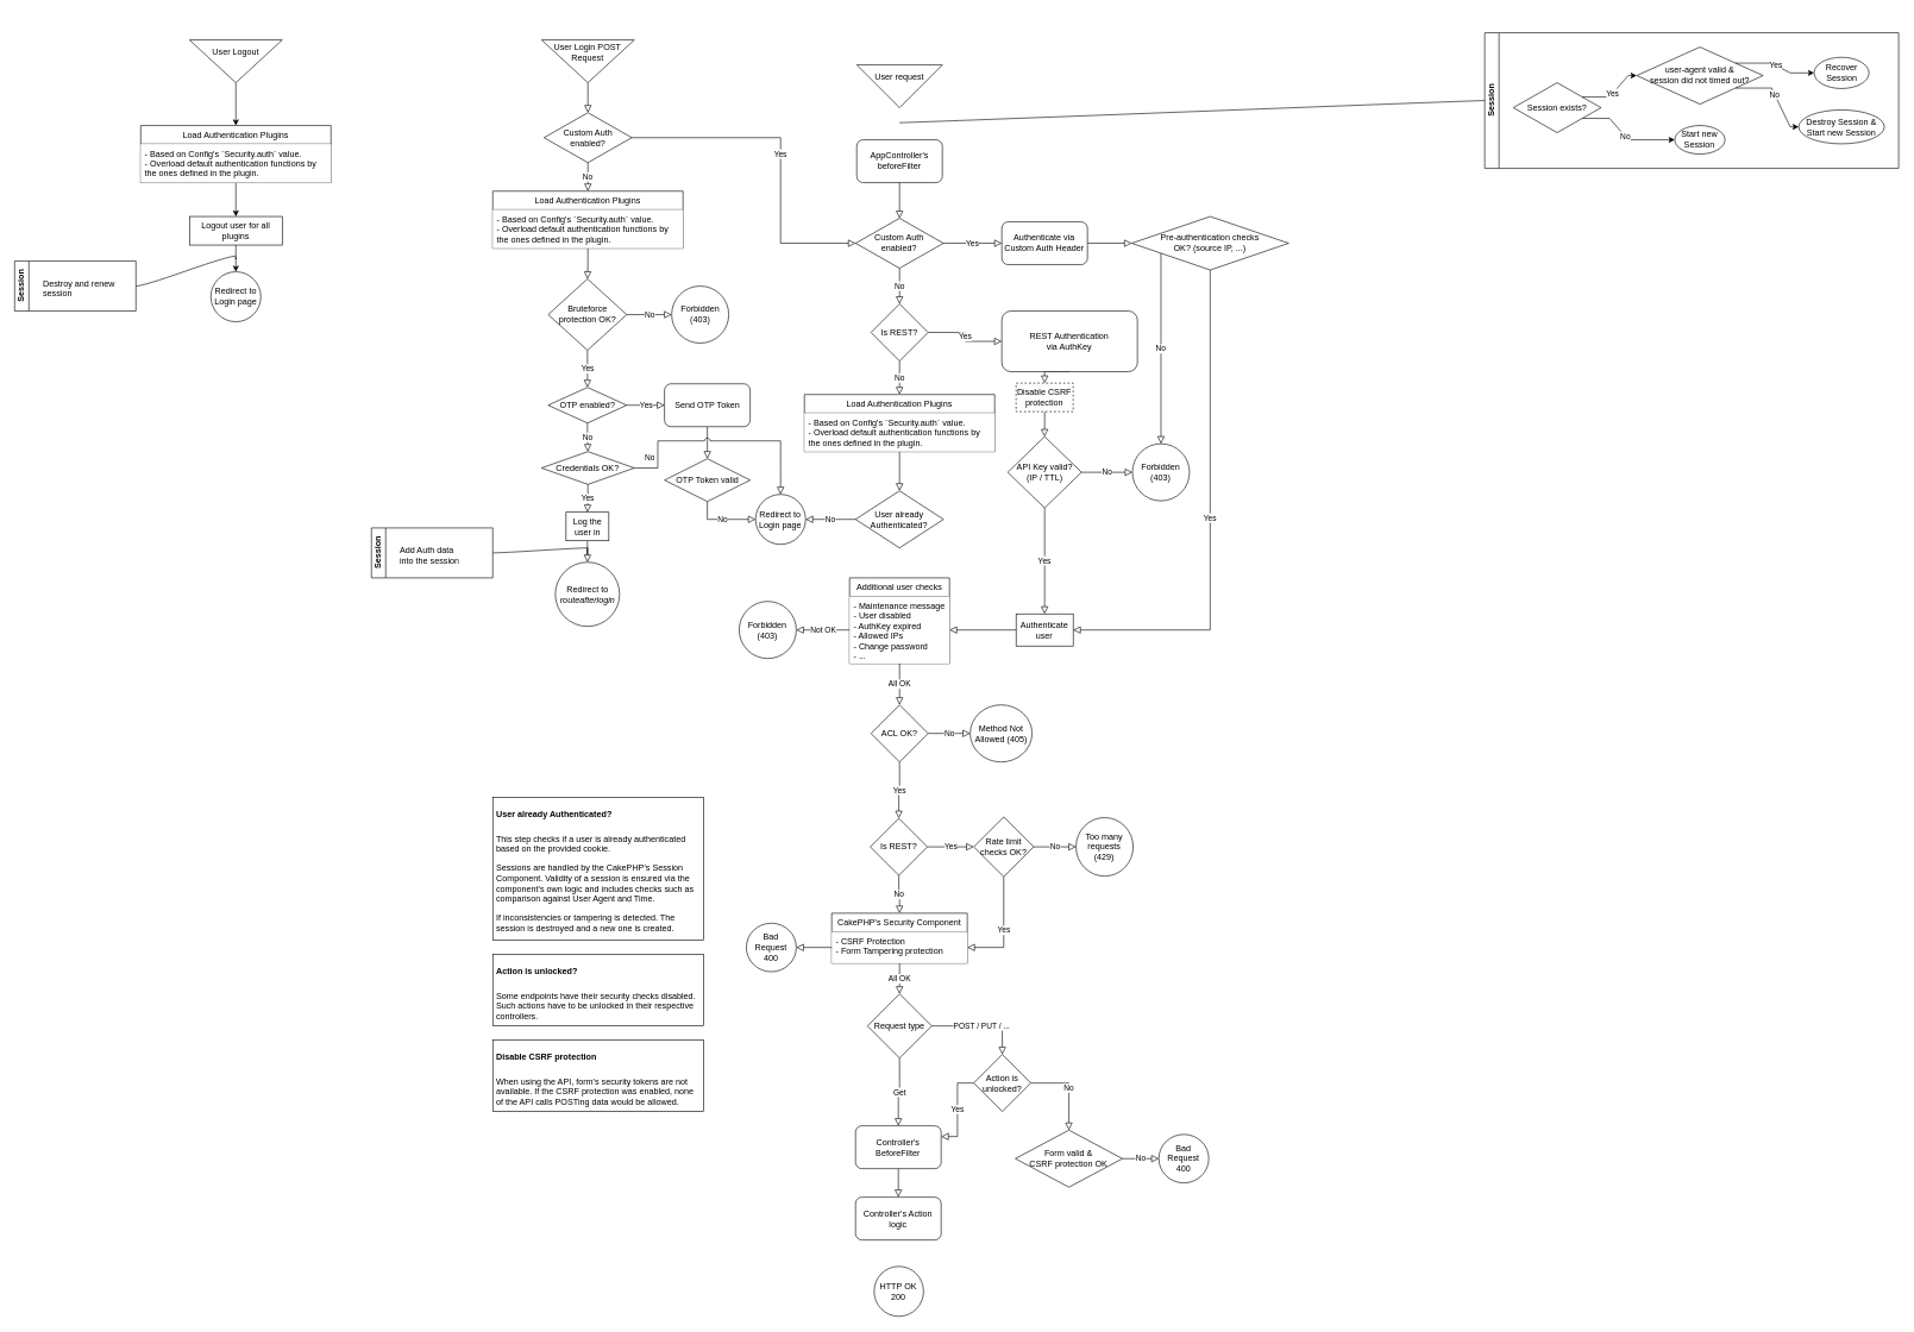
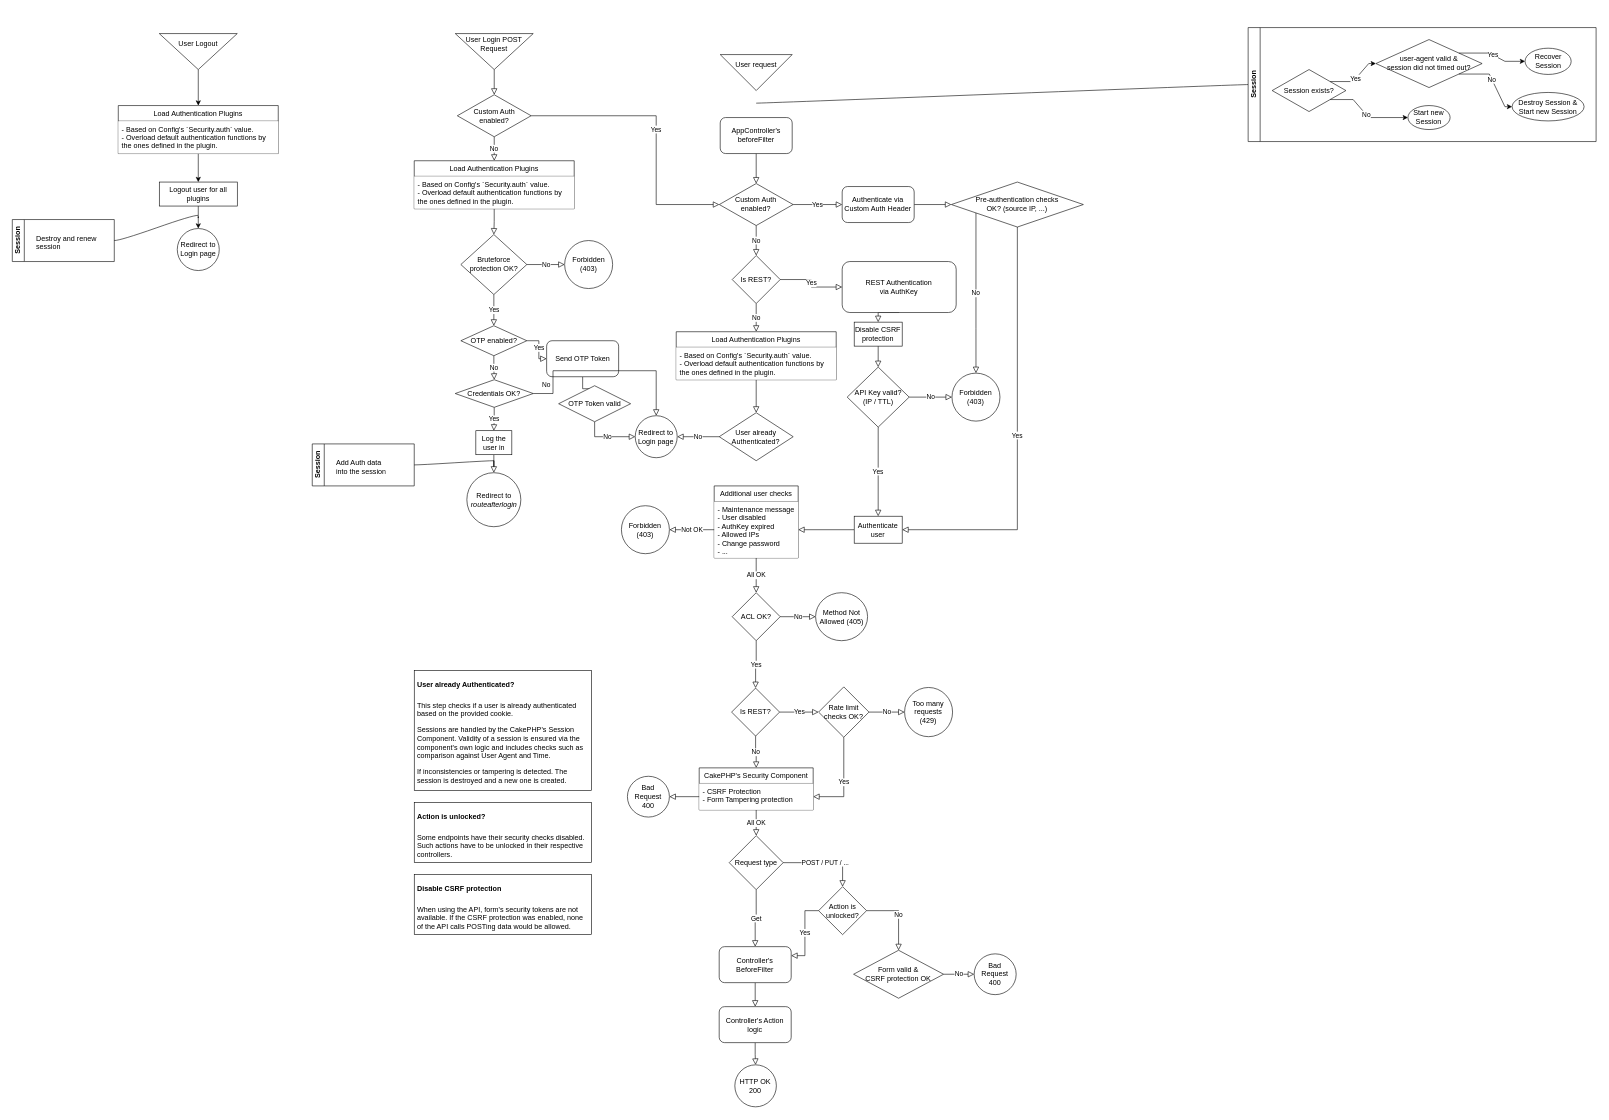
- <mxCell id="24" value="Disable CSRF protection" style="rounded=0;whiteSpace=wrap;html=1;dashed=1;" parent="1" vertex="1"><mxGeometry x="1423.32" y="536" width="80" height="40" as="geometry" /></mxCell>
+ <mxCell id="24" value="Disable CSRF protection" style="rounded=0;whiteSpace=wrap;html=1;" parent="1" vertex="1"><mxGeometry x="1423.32" y="536" width="80" height="40" as="geometry" /></mxCell>
- <mxCell id="42" value="Send OTP Token" style="rounded=1;whiteSpace=wrap;html=1;" parent="1" vertex="1"><mxGeometry x="930.68" y="537" width="120" height="60" as="geometry" /></mxCell>
+ <mxCell id="42" value="Send OTP Token" style="rounded=1;whiteSpace=wrap;html=1;" parent="1" vertex="1"><mxGeometry x="910.68" y="567" width="120" height="60" as="geometry" /></mxCell>
+ <mxCell id="66" style="edgeStyle=orthogonalEdgeStyle;rounded=0;orthogonalLoop=1;jettySize=auto;html=1;entryX=0.5;entryY=0;entryDx=0;entryDy=0;endArrow=block;endFill=0;endSize=8;" parent="1" source="67" target="65" edge="1"><mxGeometry relative="1" as="geometry" /></mxCell>
